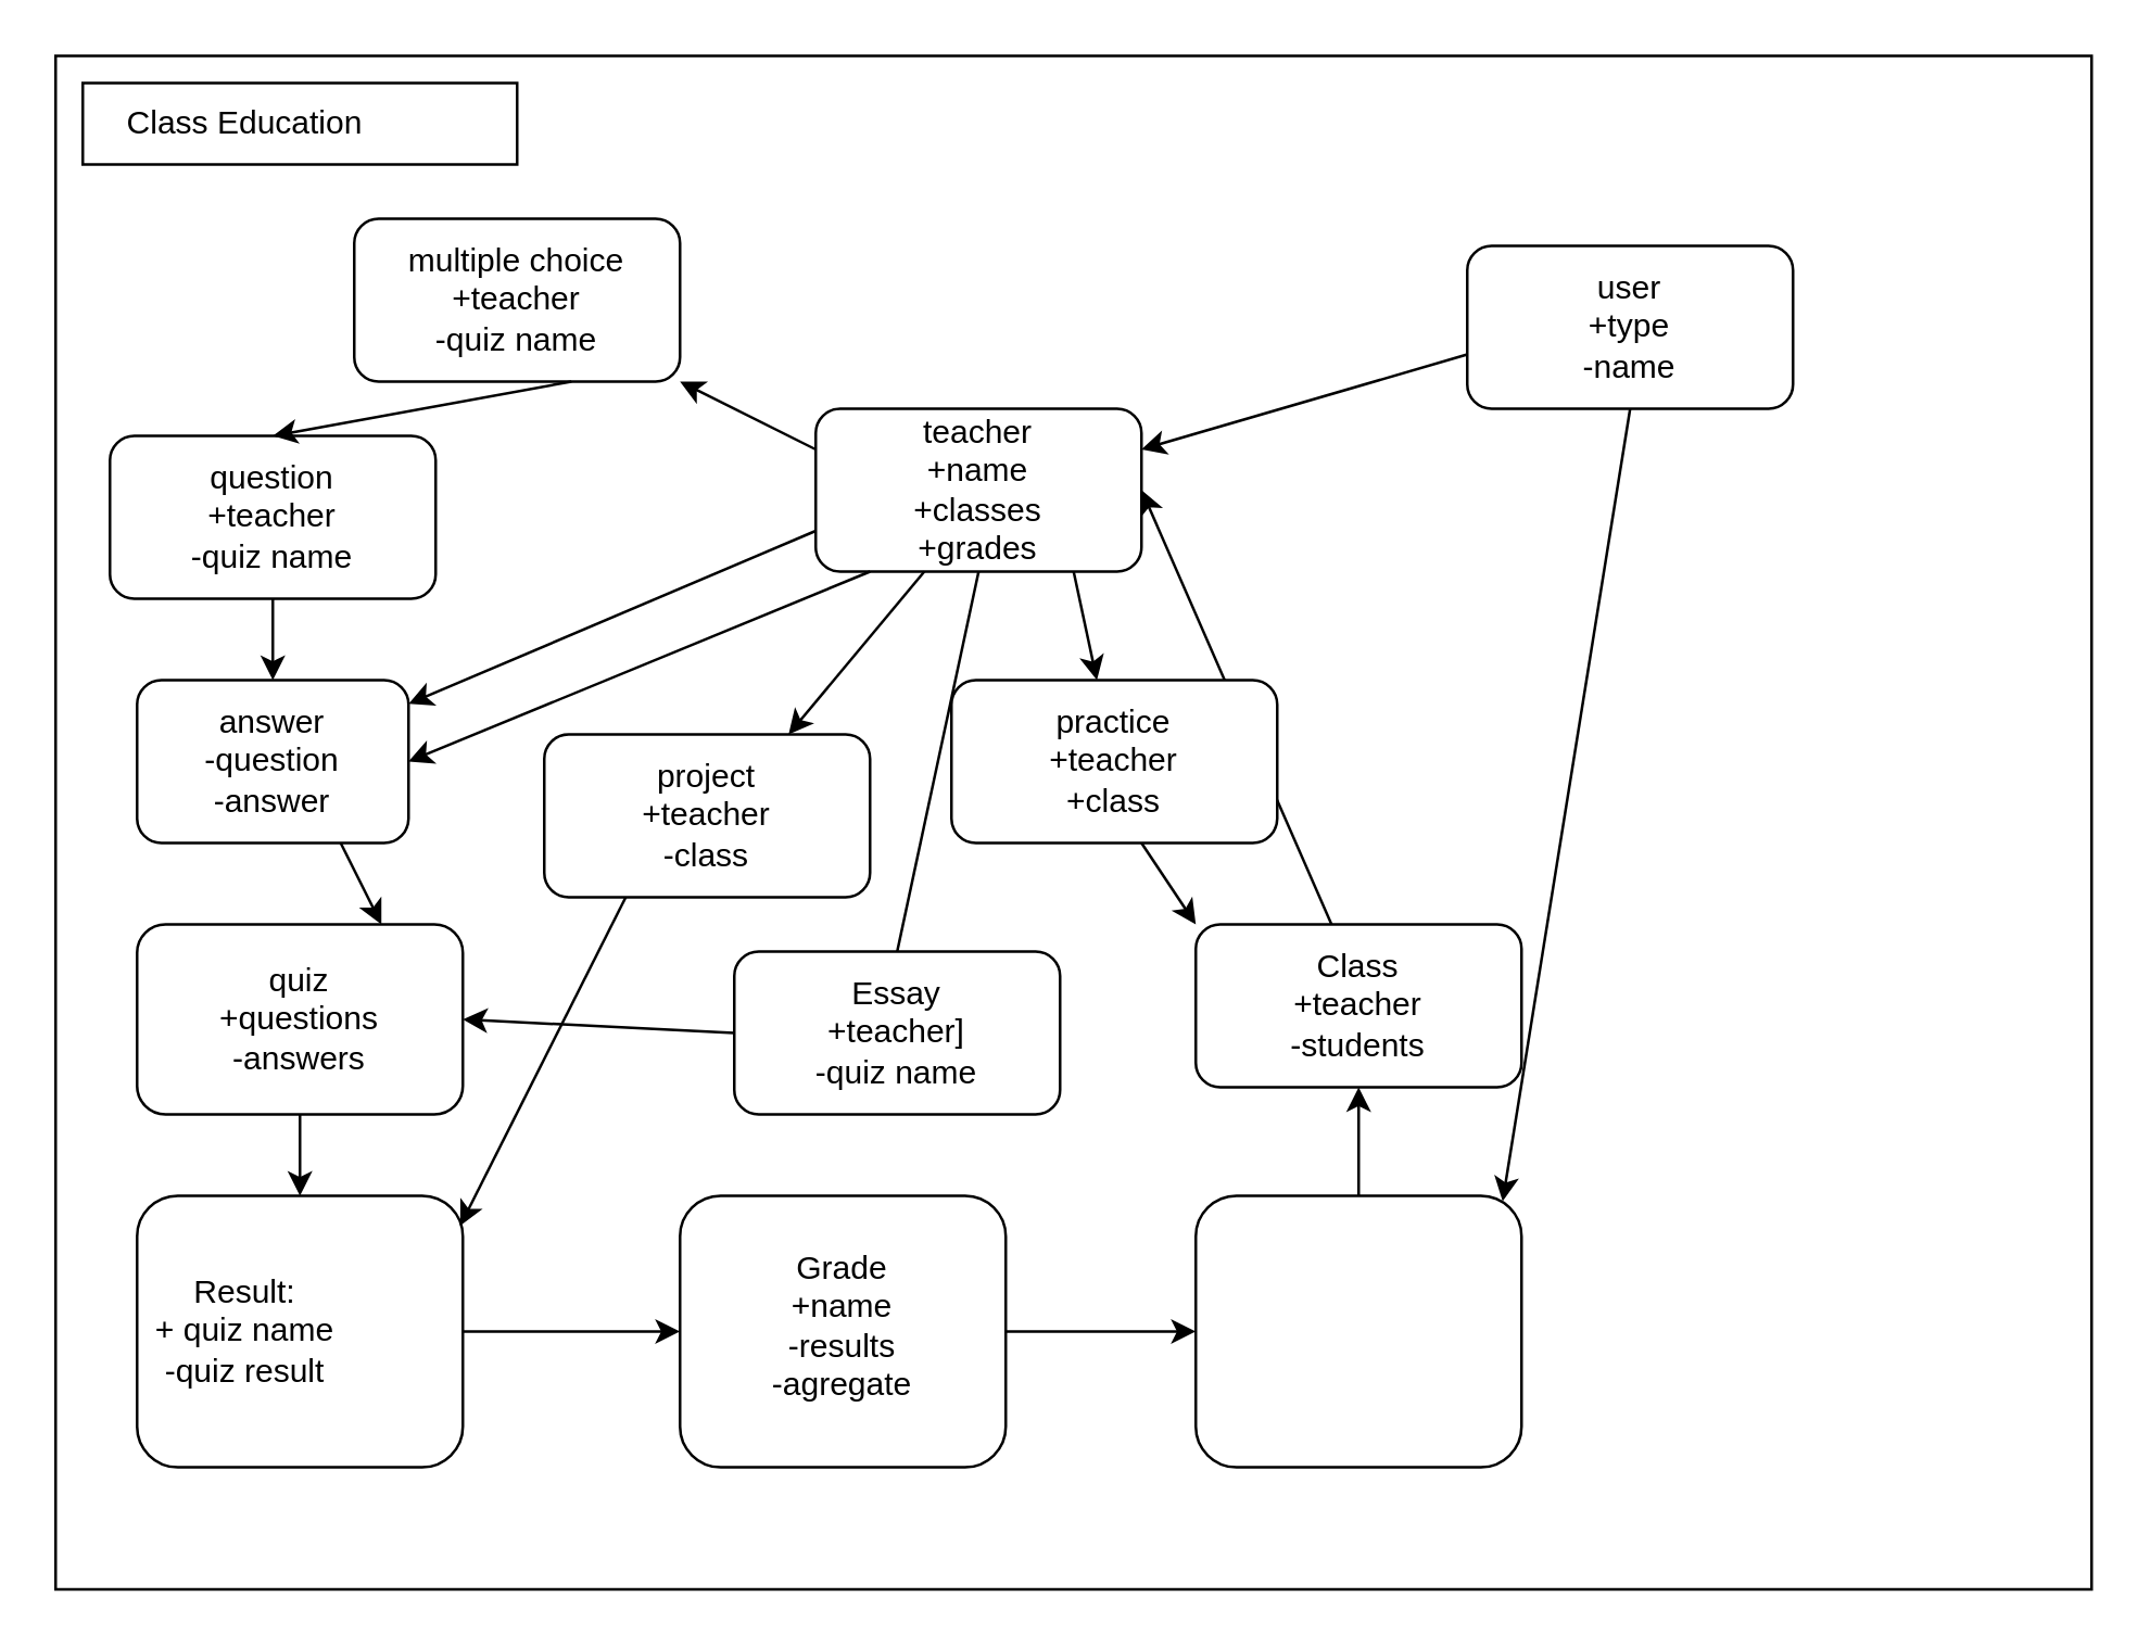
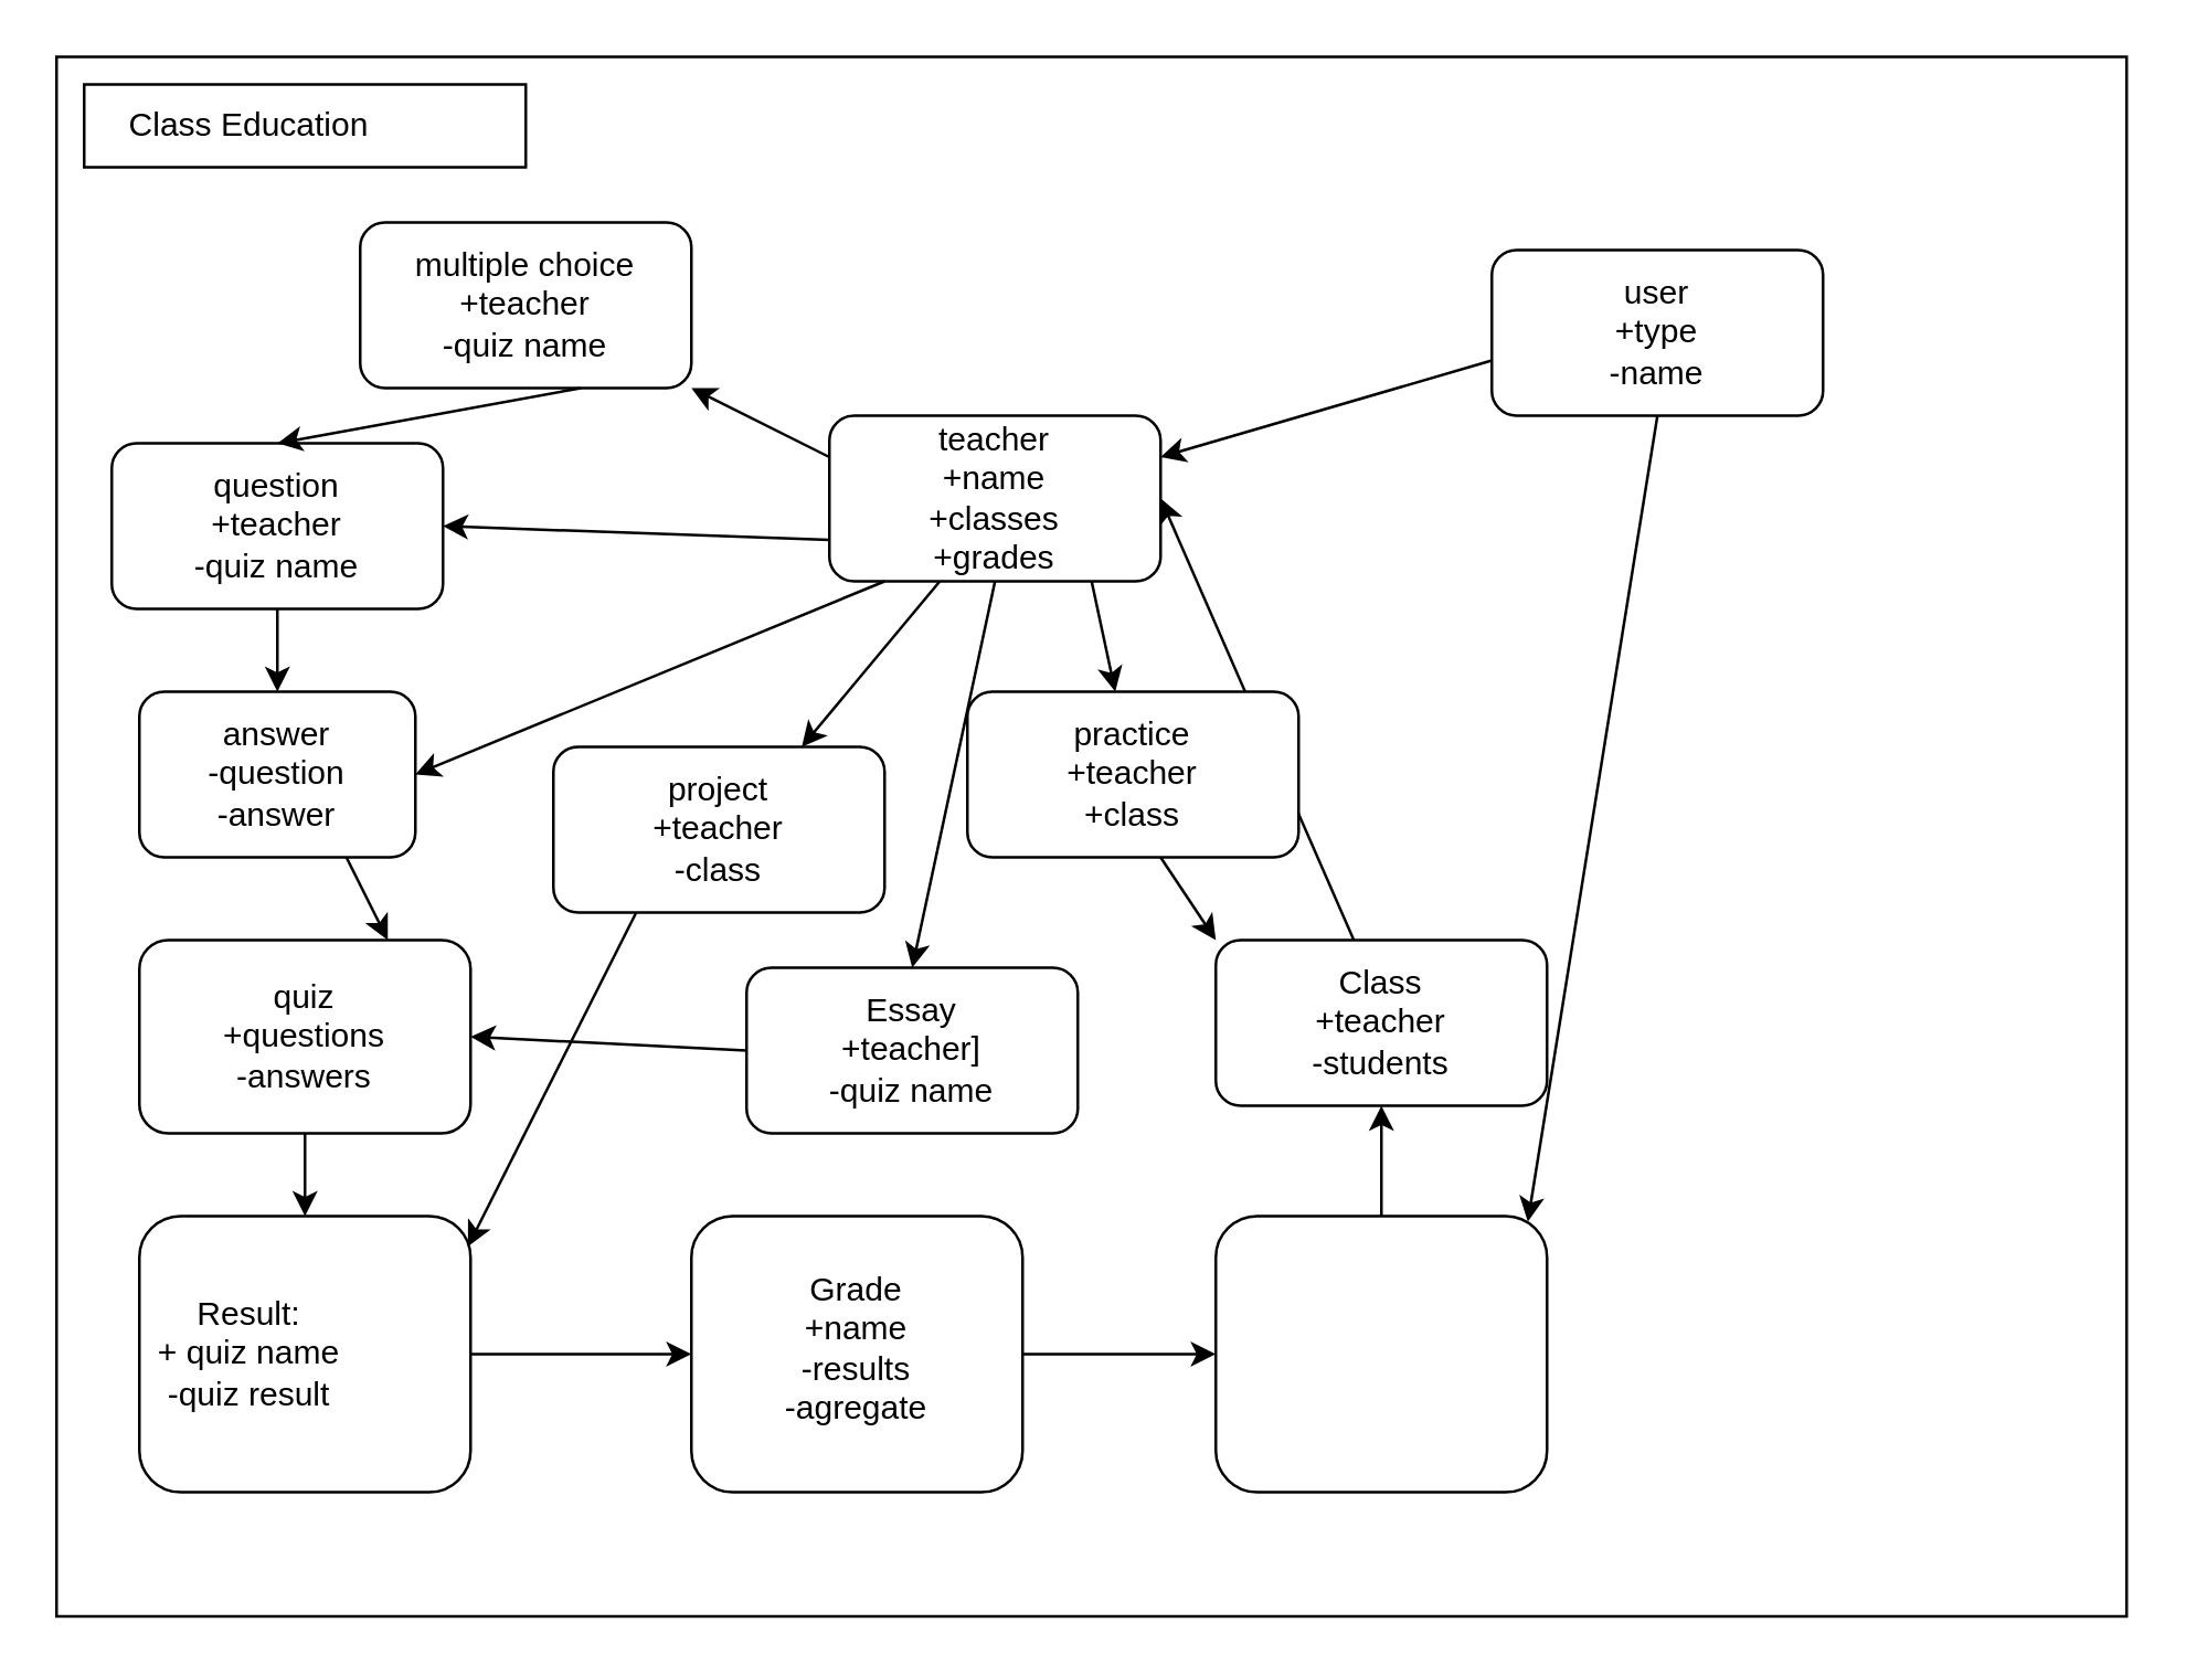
- <mxCell id="22" value="" style="endArrow=classic;html=1;exitX=0;exitY=0.75;exitDx=0;exitDy=0;" edge="1" parent="1" source="18" target="25"><mxGeometry width="50" height="50" relative="1" as="geometry"><mxPoint x="220" y="250" as="sourcePoint" /><mxPoint x="270" y="200" as="targetPoint" /></mxGeometry></mxCell>
+ <mxCell id="22" value="" style="endArrow=classic;html=1;entryX=1;entryY=0.5;entryDx=0;entryDy=0;exitX=0;exitY=0.75;exitDx=0;exitDy=0;" edge="1" parent="1" source="18" target="17"><mxGeometry width="50" height="50" relative="1" as="geometry"><mxPoint x="220" y="250" as="sourcePoint" /><mxPoint x="270" y="200" as="targetPoint" /></mxGeometry></mxCell>
- <mxCell id="23" value="" style="endArrow=none;html=1;entryX=0.5;entryY=0;entryDx=0;entryDy=0;exitX=0.5;exitY=1;exitDx=0;exitDy=0;" edge="1" parent="1" source="18" target="19"><mxGeometry width="50" height="50" relative="1" as="geometry"><mxPoint x="270" y="270" as="sourcePoint" /><mxPoint x="320" y="220" as="targetPoint" /></mxGeometry></mxCell>
+ <mxCell id="23" value="" style="endArrow=classic;html=1;entryX=0.5;entryY=0;entryDx=0;entryDy=0;exitX=0.5;exitY=1;exitDx=0;exitDy=0;" edge="1" parent="1" source="18" target="19"><mxGeometry width="50" height="50" relative="1" as="geometry"><mxPoint x="270" y="270" as="sourcePoint" /><mxPoint x="320" y="220" as="targetPoint" /></mxGeometry></mxCell>
